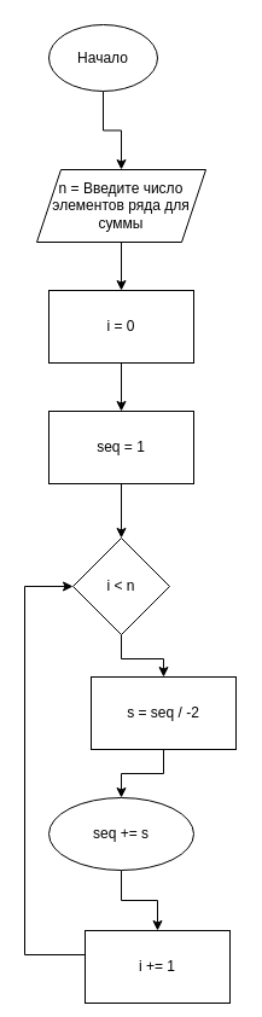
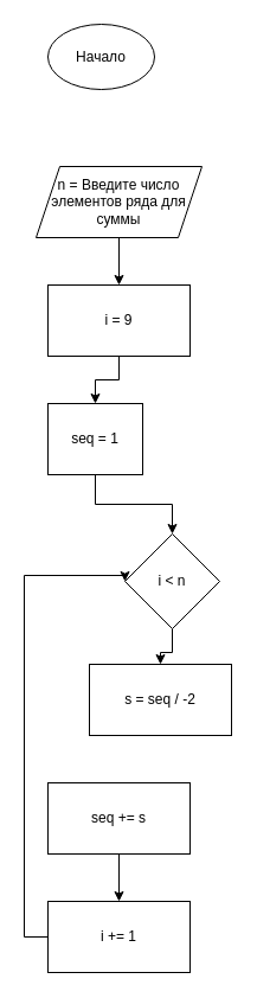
- <mxCell id="2" style="edgeStyle=orthogonalEdgeStyle;rounded=0;orthogonalLoop=1;jettySize=auto;html=1;entryX=0.5;entryY=0;entryDx=0;entryDy=0;" edge="1" parent="1" source="3" target="5"><mxGeometry relative="1" as="geometry" /></mxCell>
- <mxCell id="7" value="i = 0" style="rounded=0;whiteSpace=wrap;html=1;" vertex="1" parent="1"><mxGeometry x="40" y="240" width="120" height="60" as="geometry" /></mxCell>
+ <mxCell id="7" value="i = 9" style="rounded=0;whiteSpace=wrap;html=1;" vertex="1" parent="1"><mxGeometry x="40" y="240" width="120" height="60" as="geometry" /></mxCell>
- <mxCell id="9" value="seq = 1" style="rounded=0;whiteSpace=wrap;html=1;" vertex="1" parent="1"><mxGeometry x="40" y="340" width="120" height="60" as="geometry" /></mxCell>
+ <mxCell id="9" value="seq = 1" style="rounded=0;whiteSpace=wrap;html=1;" vertex="1" parent="1"><mxGeometry x="40" y="340" width="80" height="60" as="geometry" /></mxCell>
- <mxCell id="11" value="i &amp;lt; n" style="rhombus;whiteSpace=wrap;html=1;" vertex="1" parent="1"><mxGeometry x="60" y="445" width="80" height="80" as="geometry" /></mxCell>
+ <mxCell id="11" value="i &amp;lt; n" style="rhombus;whiteSpace=wrap;html=1;" vertex="1" parent="1"><mxGeometry x="105" y="450" width="80" height="80" as="geometry" /></mxCell>
- <mxCell id="12" style="edgeStyle=orthogonalEdgeStyle;rounded=0;orthogonalLoop=1;jettySize=auto;html=1;entryX=0.5;entryY=0;entryDx=0;entryDy=0;" edge="1" parent="1" source="13" target="15"><mxGeometry relative="1" as="geometry" /></mxCell>
- <mxCell id="15" value="seq += s" style="ellipse;whiteSpace=wrap;html=1;" vertex="1" parent="1"><mxGeometry x="40" y="660" width="120" height="60" as="geometry" /></mxCell>
+ <mxCell id="15" value="seq += s" style="rounded=0;whiteSpace=wrap;html=1;" vertex="1" parent="1"><mxGeometry x="40" y="660" width="120" height="60" as="geometry" /></mxCell>
- <mxCell id="17" value="i += 1" style="rounded=0;whiteSpace=wrap;html=1;" vertex="1" parent="1"><mxGeometry x="70" y="770" width="120" height="60" as="geometry" /></mxCell>
+ <mxCell id="17" value="i += 1" style="rounded=0;whiteSpace=wrap;html=1;" vertex="1" parent="1"><mxGeometry x="40" y="760" width="120" height="60" as="geometry" /></mxCell>
